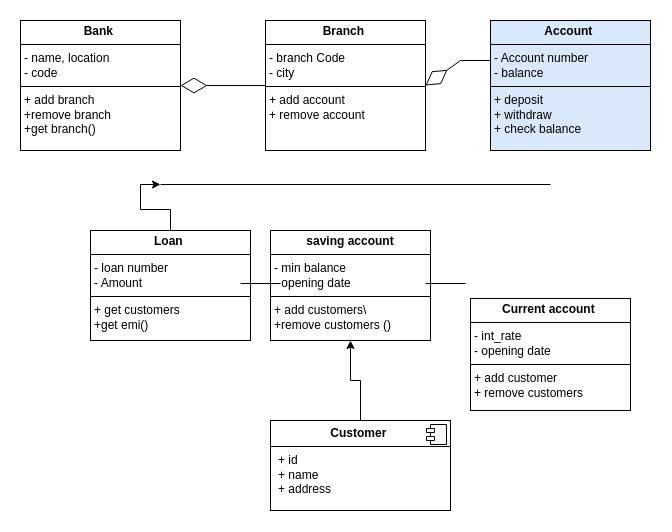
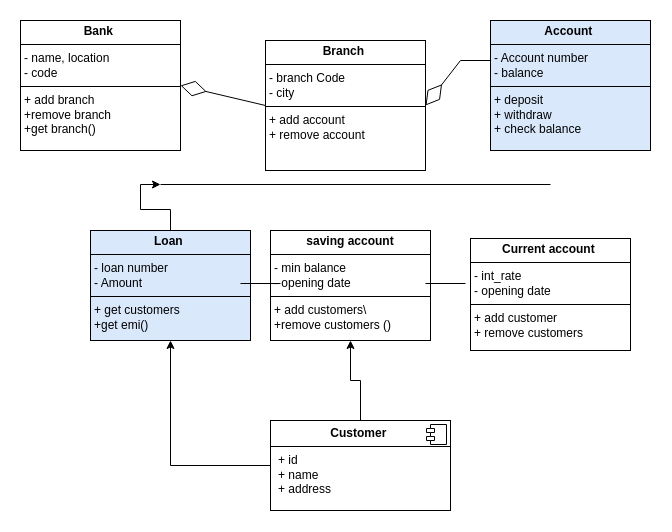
- <mxCell id="4" value="&lt;p style=&quot;margin:0px;margin-top:4px;text-align:center;&quot;&gt;&lt;b&gt;Branch&amp;nbsp;&lt;/b&gt;&lt;/p&gt;&lt;hr size=&quot;1&quot; style=&quot;border-style:solid;&quot;&gt;&lt;p style=&quot;margin:0px;margin-left:4px;&quot;&gt;- branch Code&amp;nbsp;&lt;/p&gt;&lt;p style=&quot;margin:0px;margin-left:4px;&quot;&gt;- city&amp;nbsp;&lt;/p&gt;&lt;hr size=&quot;1&quot; style=&quot;border-style:solid;&quot;&gt;&lt;p style=&quot;margin:0px;margin-left:4px;&quot;&gt;+ add account&amp;nbsp;&lt;/p&gt;&lt;p style=&quot;margin:0px;margin-left:4px;&quot;&gt;+ remove account&amp;nbsp;&lt;/p&gt;" style="verticalAlign=top;align=left;overflow=fill;html=1;whiteSpace=wrap;" vertex="1" parent="1"><mxGeometry x="265" y="20" width="160" height="130" as="geometry" /></mxCell>
+ <mxCell id="4" value="&lt;p style=&quot;margin:0px;margin-top:4px;text-align:center;&quot;&gt;&lt;b&gt;Branch&amp;nbsp;&lt;/b&gt;&lt;/p&gt;&lt;hr size=&quot;1&quot; style=&quot;border-style:solid;&quot;&gt;&lt;p style=&quot;margin:0px;margin-left:4px;&quot;&gt;- branch Code&amp;nbsp;&lt;/p&gt;&lt;p style=&quot;margin:0px;margin-left:4px;&quot;&gt;- city&amp;nbsp;&lt;/p&gt;&lt;hr size=&quot;1&quot; style=&quot;border-style:solid;&quot;&gt;&lt;p style=&quot;margin:0px;margin-left:4px;&quot;&gt;+ add account&amp;nbsp;&lt;/p&gt;&lt;p style=&quot;margin:0px;margin-left:4px;&quot;&gt;+ remove account&amp;nbsp;&lt;/p&gt;" style="verticalAlign=top;align=left;overflow=fill;html=1;whiteSpace=wrap;" vertex="1" parent="1"><mxGeometry x="265" y="40" width="160" height="130" as="geometry" /></mxCell>
- <mxCell id="9" value="&lt;p style=&quot;margin:0px;margin-top:4px;text-align:center;&quot;&gt;&lt;b&gt;Loan&amp;nbsp;&lt;/b&gt;&lt;/p&gt;&lt;hr size=&quot;1&quot; style=&quot;border-style:solid;&quot;&gt;&lt;p style=&quot;margin:0px;margin-left:4px;&quot;&gt;- loan number&amp;nbsp;&lt;/p&gt;&lt;p style=&quot;margin:0px;margin-left:4px;&quot;&gt;- Amount&lt;/p&gt;&lt;hr size=&quot;1&quot; style=&quot;border-style:solid;&quot;&gt;&lt;p style=&quot;margin:0px;margin-left:4px;&quot;&gt;+ get customers&lt;/p&gt;&lt;p style=&quot;margin:0px;margin-left:4px;&quot;&gt;+get emi()&lt;/p&gt;&lt;p style=&quot;margin:0px;margin-left:4px;&quot;&gt;&lt;br&gt;&lt;/p&gt;" style="verticalAlign=top;align=left;overflow=fill;html=1;whiteSpace=wrap;" vertex="1" parent="1"><mxGeometry x="90" y="230" width="160" height="110" as="geometry" /></mxCell>
+ <mxCell id="9" value="&lt;p style=&quot;margin:0px;margin-top:4px;text-align:center;&quot;&gt;&lt;b&gt;Loan&amp;nbsp;&lt;/b&gt;&lt;/p&gt;&lt;hr size=&quot;1&quot; style=&quot;border-style:solid;&quot;&gt;&lt;p style=&quot;margin:0px;margin-left:4px;&quot;&gt;- loan number&amp;nbsp;&lt;/p&gt;&lt;p style=&quot;margin:0px;margin-left:4px;&quot;&gt;- Amount&lt;/p&gt;&lt;hr size=&quot;1&quot; style=&quot;border-style:solid;&quot;&gt;&lt;p style=&quot;margin:0px;margin-left:4px;&quot;&gt;+ get customers&lt;/p&gt;&lt;p style=&quot;margin:0px;margin-left:4px;&quot;&gt;+get emi()&lt;/p&gt;&lt;p style=&quot;margin:0px;margin-left:4px;&quot;&gt;&lt;br&gt;&lt;/p&gt;" style="verticalAlign=top;align=left;overflow=fill;html=1;whiteSpace=wrap;fillColor=#dae8fc;" vertex="1" parent="1"><mxGeometry x="90" y="230" width="160" height="110" as="geometry" /></mxCell>
- <mxCell id="6" value="&lt;p style=&quot;margin:0px;margin-top:4px;text-align:center;&quot;&gt;&lt;b&gt;Current account&amp;nbsp;&lt;/b&gt;&lt;/p&gt;&lt;hr size=&quot;1&quot; style=&quot;border-style:solid;&quot;&gt;&lt;p style=&quot;margin:0px;margin-left:4px;&quot;&gt;- int_rate&amp;nbsp;&lt;/p&gt;&lt;p style=&quot;margin:0px;margin-left:4px;&quot;&gt;- opening date&lt;/p&gt;&lt;hr size=&quot;1&quot; style=&quot;border-style:solid;&quot;&gt;&lt;p style=&quot;margin:0px;margin-left:4px;&quot;&gt;+ add customer&lt;/p&gt;&lt;p style=&quot;margin:0px;margin-left:4px;&quot;&gt;+ remove customers&amp;nbsp;&lt;/p&gt;&lt;p style=&quot;margin:0px;margin-left:4px;&quot;&gt;&lt;br&gt;&lt;/p&gt;" style="verticalAlign=top;align=left;overflow=fill;html=1;whiteSpace=wrap;" vertex="1" parent="1"><mxGeometry x="470" y="298" width="160" height="112" as="geometry" /></mxCell>
+ <mxCell id="6" value="&lt;p style=&quot;margin:0px;margin-top:4px;text-align:center;&quot;&gt;&lt;b&gt;Current account&amp;nbsp;&lt;/b&gt;&lt;/p&gt;&lt;hr size=&quot;1&quot; style=&quot;border-style:solid;&quot;&gt;&lt;p style=&quot;margin:0px;margin-left:4px;&quot;&gt;- int_rate&amp;nbsp;&lt;/p&gt;&lt;p style=&quot;margin:0px;margin-left:4px;&quot;&gt;- opening date&lt;/p&gt;&lt;hr size=&quot;1&quot; style=&quot;border-style:solid;&quot;&gt;&lt;p style=&quot;margin:0px;margin-left:4px;&quot;&gt;+ add customer&lt;/p&gt;&lt;p style=&quot;margin:0px;margin-left:4px;&quot;&gt;+ remove customers&amp;nbsp;&lt;/p&gt;&lt;p style=&quot;margin:0px;margin-left:4px;&quot;&gt;&lt;br&gt;&lt;/p&gt;" style="verticalAlign=top;align=left;overflow=fill;html=1;whiteSpace=wrap;" vertex="1" parent="1"><mxGeometry x="470" y="238" width="160" height="112" as="geometry" /></mxCell>
+ <mxCell id="11" value="" style="edgeStyle=orthogonalEdgeStyle;rounded=0;orthogonalLoop=1;jettySize=auto;html=1;" edge="1" parent="1" source="12" target="9"><mxGeometry relative="1" as="geometry"><mxPoint x="160" y="465" as="targetPoint" /></mxGeometry></mxCell>
